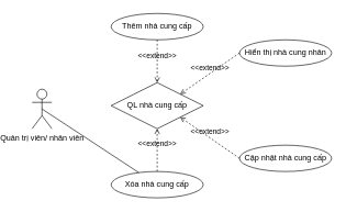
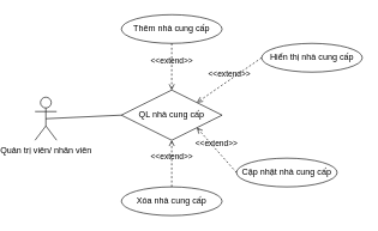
- <mxCell id="11" value="Hiển thị nhà cung nhân" style="ellipse;whiteSpace=wrap;html=1;" vertex="1" parent="1"><mxGeometry x="335" y="60" width="140" height="40" as="geometry" /></mxCell>
+ <mxCell id="11" value="Hiển thị nhà cung cấp" style="ellipse;whiteSpace=wrap;html=1;" vertex="1" parent="1"><mxGeometry x="335" y="60" width="140" height="40" as="geometry" /></mxCell>
- <mxCell id="10" value="" style="endArrow=none;html=1;rounded=0;exitX=0.5;exitY=0.5;exitDx=0;exitDy=0;exitPerimeter=0;" edge="1" parent="1" source="2" target="5"><mxGeometry width="50" height="50" relative="1" as="geometry"><mxPoint x="255" y="210" as="sourcePoint" /><mxPoint x="135" y="160" as="targetPoint" /></mxGeometry></mxCell>
+ <mxCell id="10" value="" style="endArrow=none;html=1;rounded=0;exitX=0.5;exitY=0.5;exitDx=0;exitDy=0;exitPerimeter=0;entryX=0;entryY=0.5;entryDx=0;entryDy=0;" edge="1" parent="1" source="2" target="3"><mxGeometry width="50" height="50" relative="1" as="geometry"><mxPoint x="255" y="210" as="sourcePoint" /><mxPoint x="135" y="160" as="targetPoint" /></mxGeometry></mxCell>
- <mxCell id="6" value="Cập nhật nhà cung cấp" style="ellipse;whiteSpace=wrap;html=1;" vertex="1" parent="1"><mxGeometry x="335" y="220" width="140" height="40" as="geometry" /></mxCell>
+ <mxCell id="6" value="Cập nhật nhà cung cấp" style="ellipse;whiteSpace=wrap;html=1;" vertex="1" parent="1"><mxGeometry x="300" y="220" width="140" height="40" as="geometry" /></mxCell>
